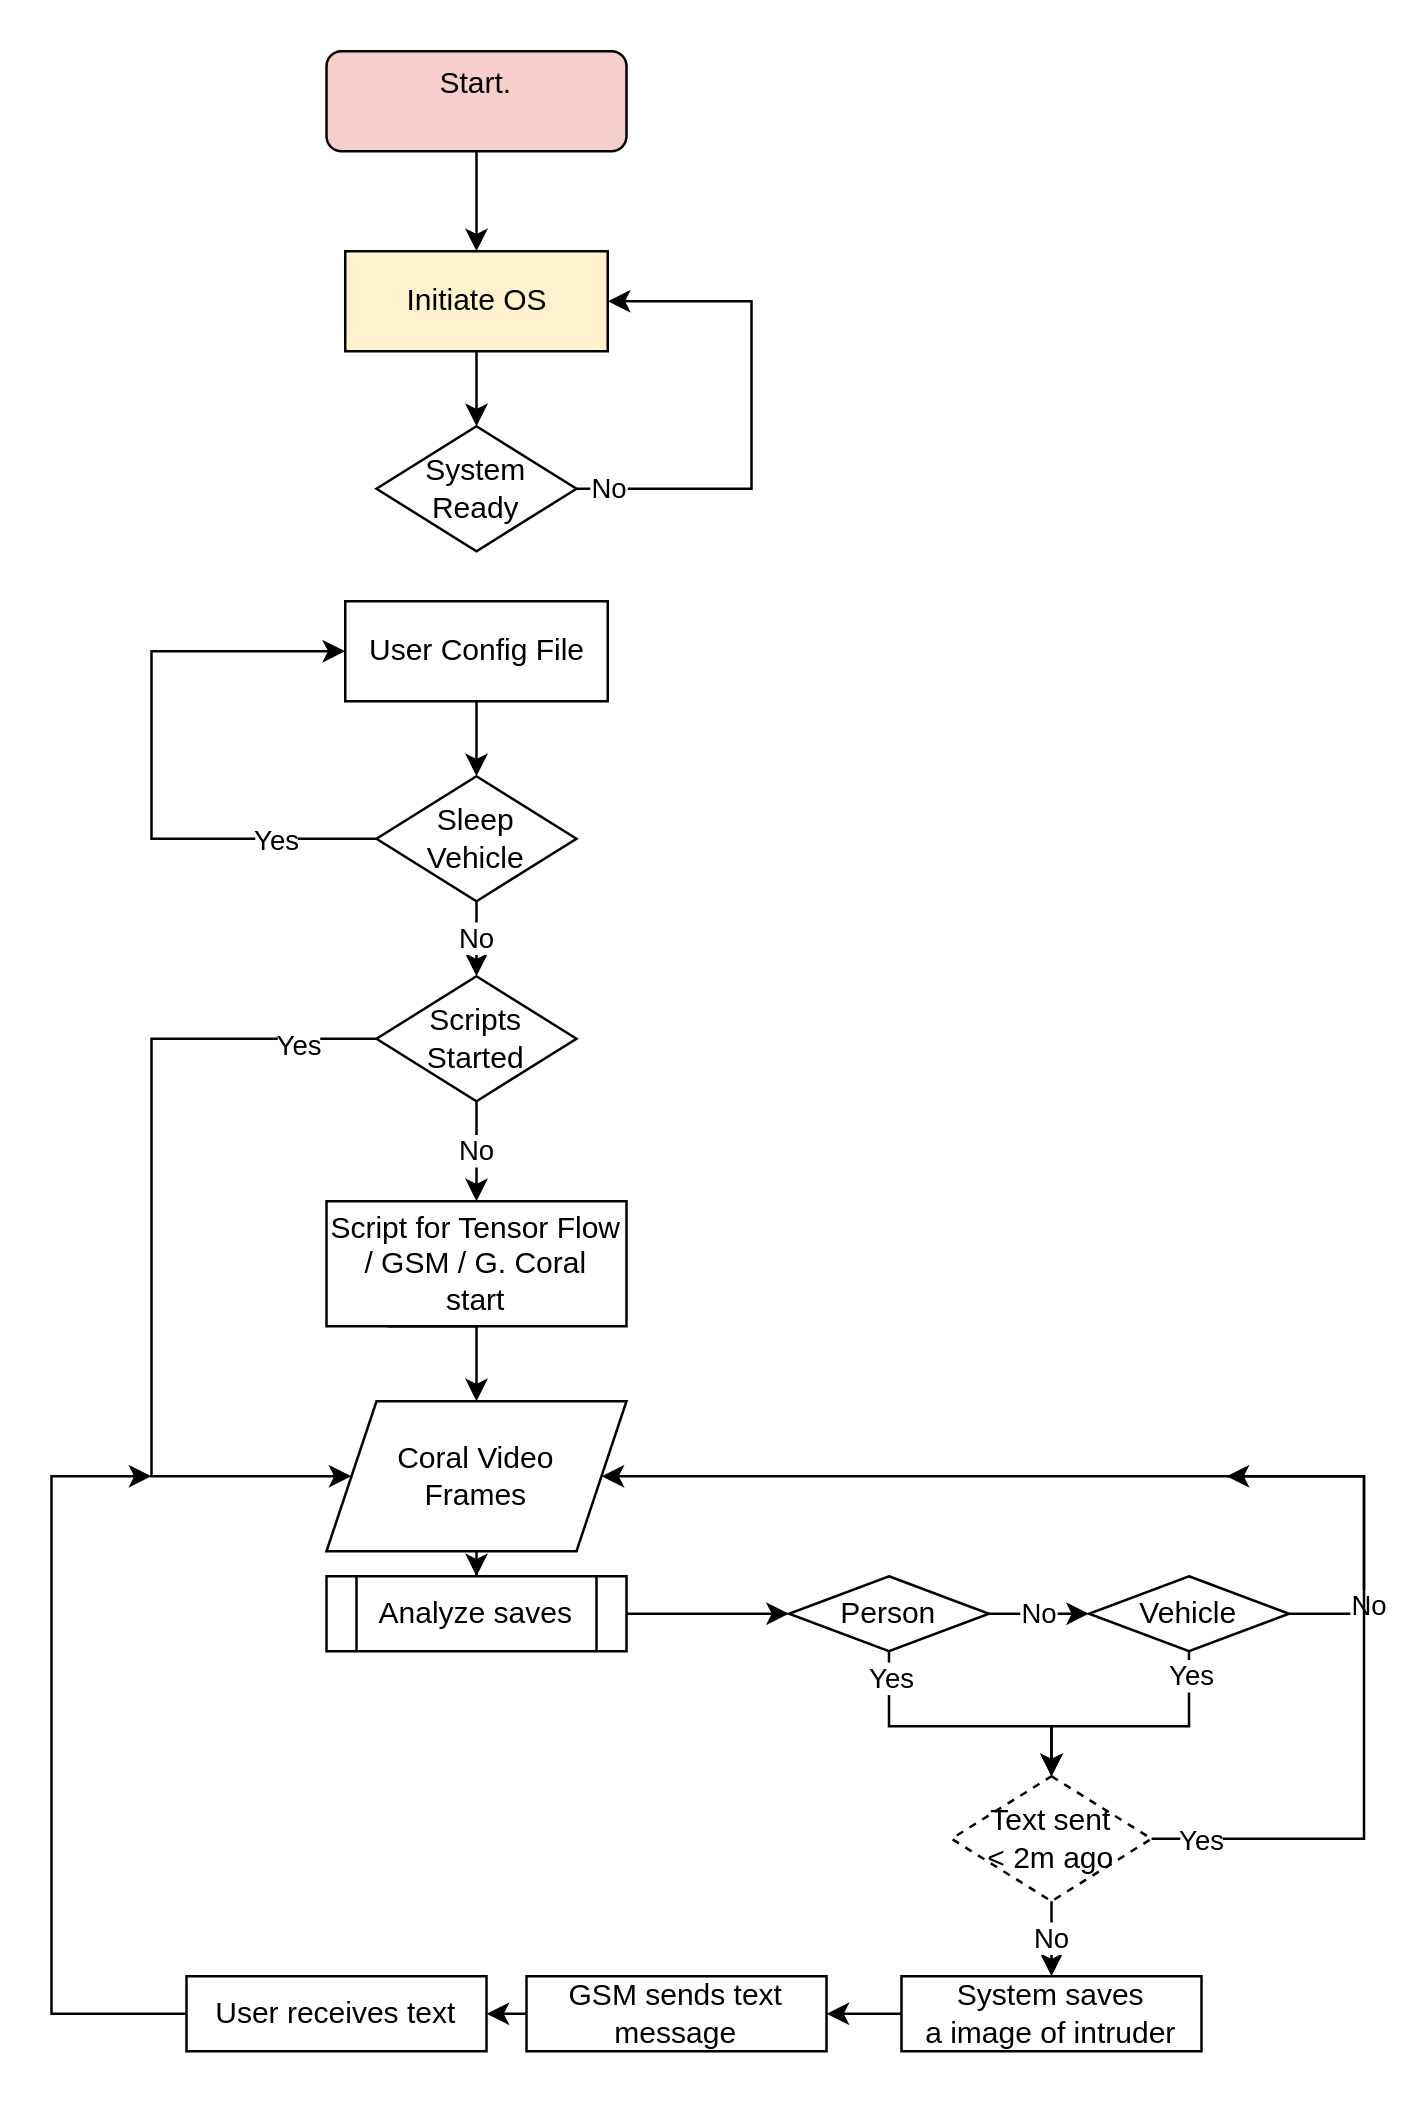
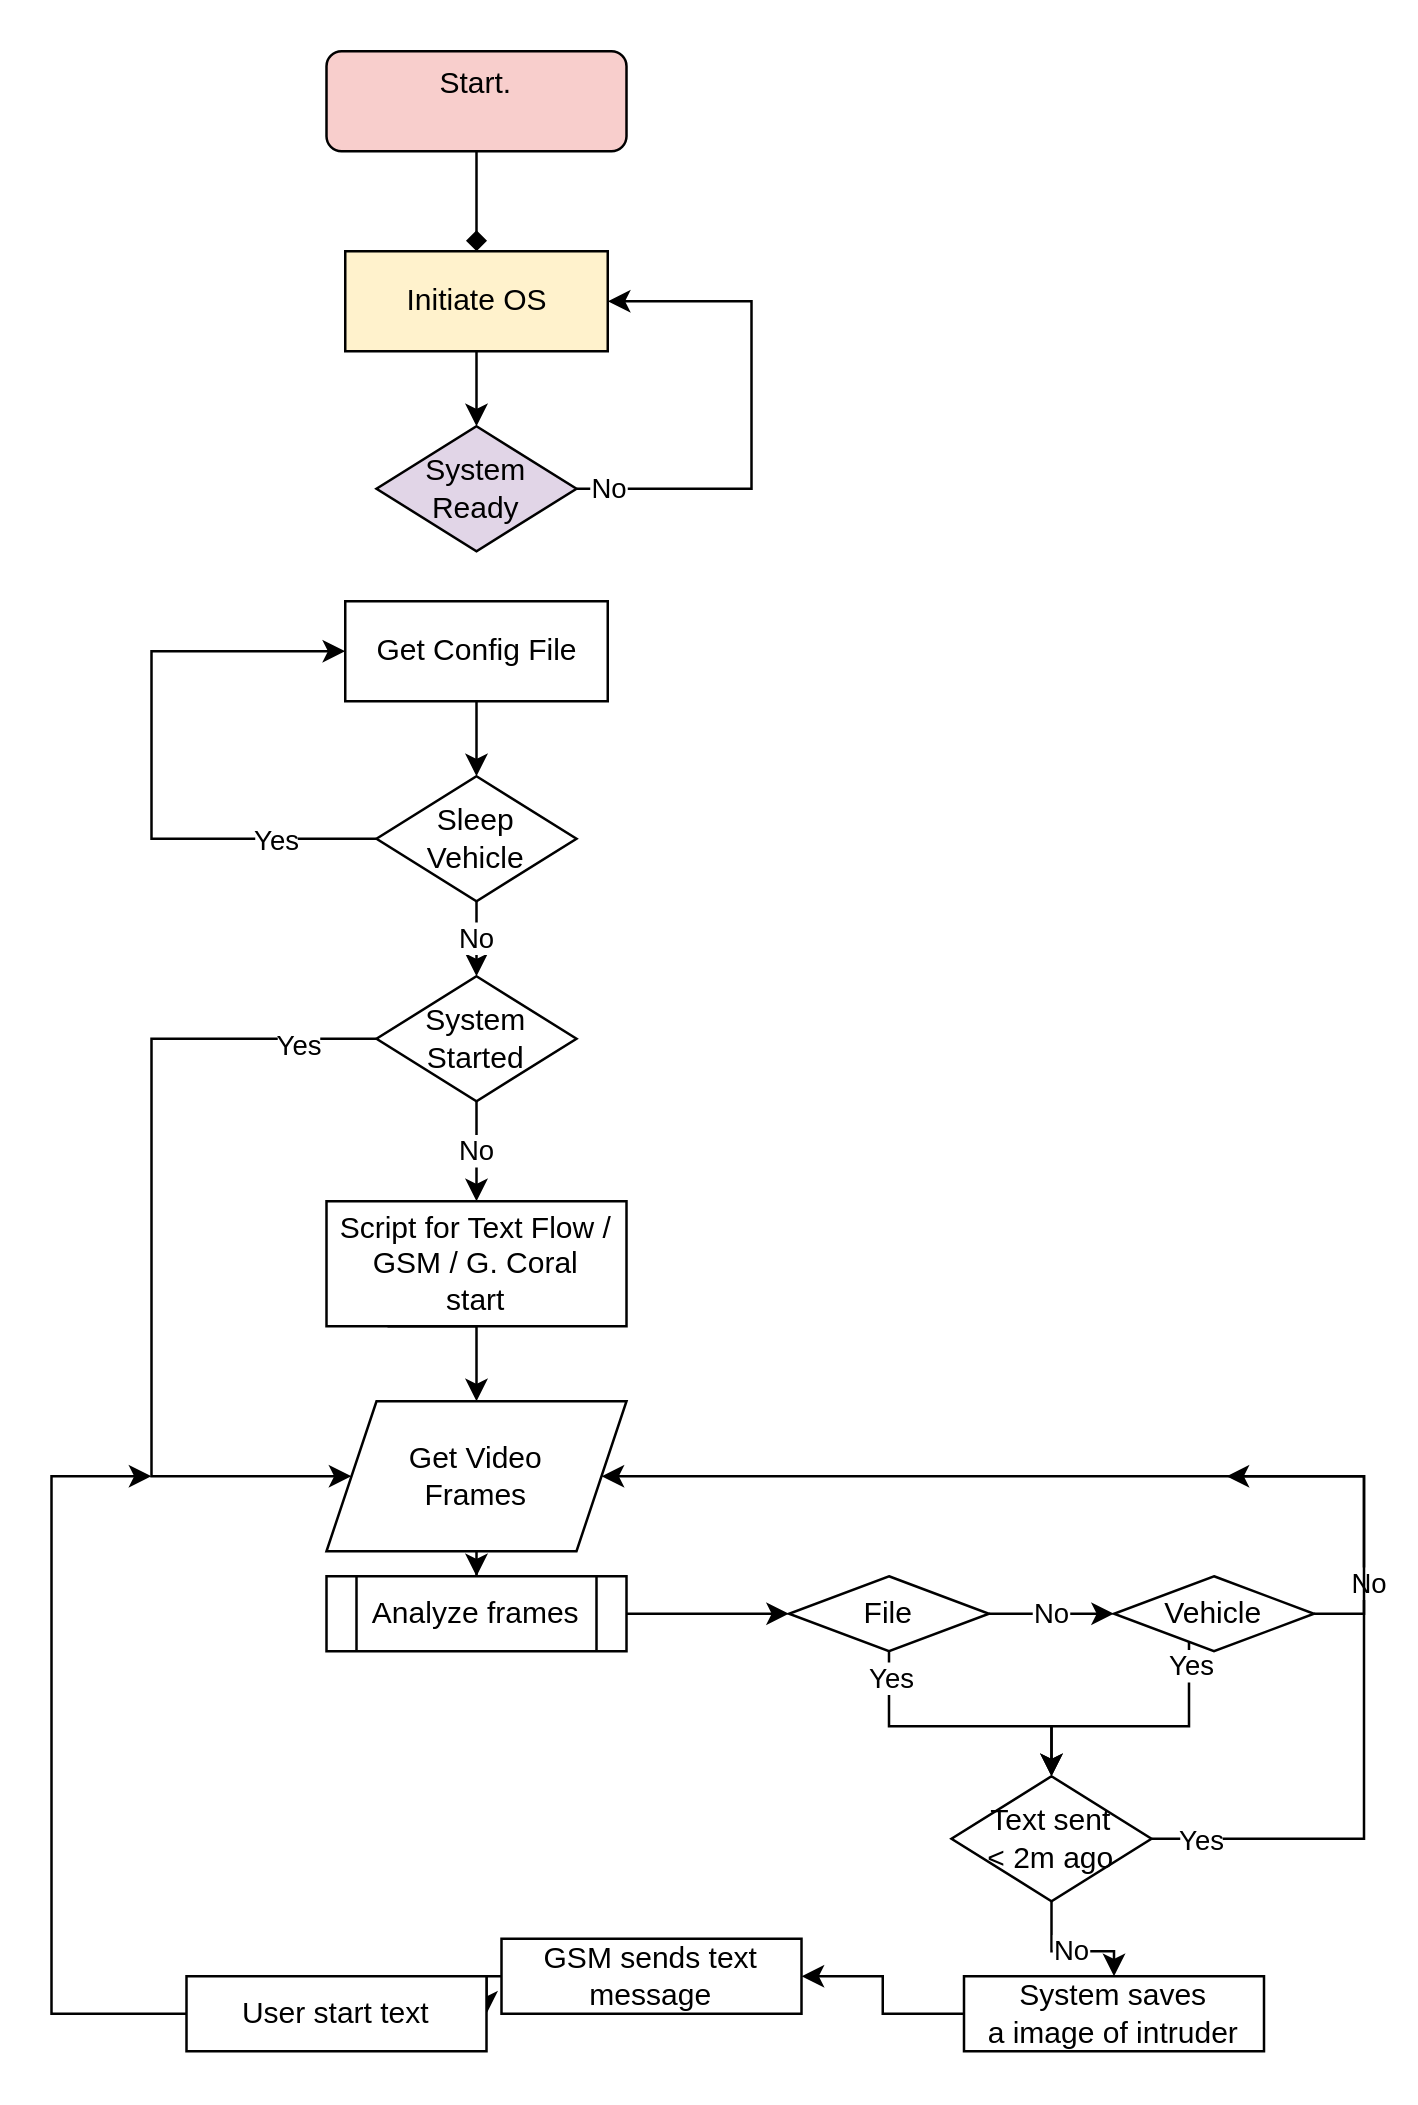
- <mxCell id="2" style="edgeStyle=orthogonalEdgeStyle;rounded=0;orthogonalLoop=1;jettySize=auto;html=1;exitX=0.5;exitY=1;exitDx=0;exitDy=0;entryX=0.5;entryY=0;entryDx=0;entryDy=0;" parent="1" source="3" target="5" edge="1"><mxGeometry relative="1" as="geometry" /></mxCell>
+ <mxCell id="2" style="edgeStyle=orthogonalEdgeStyle;rounded=0;orthogonalLoop=1;jettySize=auto;html=1;exitX=0.5;exitY=1;exitDx=0;exitDy=0;entryX=0.5;entryY=0;entryDx=0;entryDy=0;endArrow=diamond;" parent="1" source="3" target="5" edge="1"><mxGeometry relative="1" as="geometry" /></mxCell>
- <mxCell id="8" value="System Ready" style="rhombus;whiteSpace=wrap;html=1;rounded=0;" parent="1" vertex="1"><mxGeometry x="150" y="170" width="80" height="50" as="geometry" /></mxCell>
+ <mxCell id="8" value="System Ready" style="rhombus;whiteSpace=wrap;html=1;rounded=0;fillColor=#e1d5e7;" parent="1" vertex="1"><mxGeometry x="150" y="170" width="80" height="50" as="geometry" /></mxCell>
- <mxCell id="30" value="User Config File" style="rounded=0;whiteSpace=wrap;html=1;" parent="1" vertex="1"><mxGeometry x="137.5" y="240" width="105" height="40" as="geometry" /></mxCell>
+ <mxCell id="30" value="Get Config File" style="rounded=0;whiteSpace=wrap;html=1;" parent="1" vertex="1"><mxGeometry x="137.5" y="240" width="105" height="40" as="geometry" /></mxCell>
- <mxCell id="38" value="&lt;div&gt;Scripts&lt;/div&gt;&lt;div&gt;Started&lt;br&gt;&lt;/div&gt;" style="rhombus;whiteSpace=wrap;html=1;rounded=0;" parent="1" vertex="1"><mxGeometry x="150" y="390" width="80" height="50" as="geometry" /></mxCell>
+ <mxCell id="38" value="&lt;div&gt;System&lt;/div&gt;&lt;div&gt;Started&lt;br&gt;&lt;/div&gt;" style="rhombus;whiteSpace=wrap;html=1;rounded=0;" parent="1" vertex="1"><mxGeometry x="150" y="390" width="80" height="50" as="geometry" /></mxCell>
- <mxCell id="11" value="&lt;div&gt;Script for Tensor Flow / GSM / G. Coral&lt;/div&gt;start" style="rounded=0;whiteSpace=wrap;html=1;" parent="1" vertex="1"><mxGeometry x="130" y="480" width="120" height="50" as="geometry" /></mxCell>
+ <mxCell id="11" value="&lt;div&gt;Script for Text Flow / GSM / G. Coral&lt;/div&gt;start" style="rounded=0;whiteSpace=wrap;html=1;" parent="1" vertex="1"><mxGeometry x="130" y="480" width="120" height="50" as="geometry" /></mxCell>
- <mxCell id="13" value="&lt;div&gt;Coral Video&lt;/div&gt;&lt;div&gt;Frames&lt;/div&gt;" style="shape=parallelogram;perimeter=parallelogramPerimeter;whiteSpace=wrap;html=1;fixedSize=1;rounded=0;" parent="1" vertex="1"><mxGeometry x="130" y="560" width="120" height="60" as="geometry" /></mxCell>
+ <mxCell id="13" value="&lt;div&gt;Get Video&lt;/div&gt;&lt;div&gt;Frames&lt;/div&gt;" style="shape=parallelogram;perimeter=parallelogramPerimeter;whiteSpace=wrap;html=1;fixedSize=1;rounded=0;" parent="1" vertex="1"><mxGeometry x="130" y="560" width="120" height="60" as="geometry" /></mxCell>
- <mxCell id="15" value="Analyze saves" style="shape=process;whiteSpace=wrap;html=1;backgroundOutline=1;rounded=0;" parent="1" vertex="1"><mxGeometry x="130" y="630" width="120" height="30" as="geometry" /></mxCell>
+ <mxCell id="15" value="Analyze frames" style="shape=process;whiteSpace=wrap;html=1;backgroundOutline=1;rounded=0;" parent="1" vertex="1"><mxGeometry x="130" y="630" width="120" height="30" as="geometry" /></mxCell>
- <mxCell id="19" value="Person" style="rhombus;whiteSpace=wrap;html=1;rounded=0;" parent="1" vertex="1"><mxGeometry x="315" y="630" width="80" height="30" as="geometry" /></mxCell>
+ <mxCell id="19" value="File" style="rhombus;whiteSpace=wrap;html=1;rounded=0;" parent="1" vertex="1"><mxGeometry x="315" y="630" width="80" height="30" as="geometry" /></mxCell>
- <mxCell id="24" value="&lt;div&gt;Vehicle&lt;/div&gt;" style="rhombus;whiteSpace=wrap;html=1;rounded=0;" parent="1" vertex="1"><mxGeometry x="435" y="630" width="80" height="30" as="geometry" /></mxCell>
+ <mxCell id="24" value="&lt;div&gt;Vehicle&lt;/div&gt;" style="rhombus;whiteSpace=wrap;html=1;rounded=0;" parent="1" vertex="1"><mxGeometry x="445" y="630" width="80" height="30" as="geometry" /></mxCell>
- <mxCell id="28" value="&lt;div&gt;Text sent &lt;br&gt;&lt;/div&gt;&lt;div&gt;&amp;lt; 2m ago&lt;br&gt;&lt;/div&gt;" style="rhombus;whiteSpace=wrap;html=1;dashed=1;" parent="1" vertex="1"><mxGeometry x="380" y="710" width="80" height="50" as="geometry" /></mxCell>
+ <mxCell id="28" value="&lt;div&gt;Text sent &lt;br&gt;&lt;/div&gt;&lt;div&gt;&amp;lt; 2m ago&lt;br&gt;&lt;/div&gt;" style="rhombus;whiteSpace=wrap;html=1;" parent="1" vertex="1"><mxGeometry x="380" y="710" width="80" height="50" as="geometry" /></mxCell>
- <mxCell id="44" value="&lt;div&gt;User receives text&lt;br&gt;&lt;/div&gt;" style="whiteSpace=wrap;html=1;" parent="1" vertex="1"><mxGeometry x="74" y="790" width="120" height="30" as="geometry" /></mxCell>
+ <mxCell id="44" value="&lt;div&gt;User start text&lt;br&gt;&lt;/div&gt;" style="whiteSpace=wrap;html=1;" parent="1" vertex="1"><mxGeometry x="74" y="790" width="120" height="30" as="geometry" /></mxCell>
- <mxCell id="42" value="&lt;div&gt;GSM sends text message&lt;/div&gt;" style="whiteSpace=wrap;html=1;" parent="1" vertex="1"><mxGeometry x="210" y="790" width="120" height="30" as="geometry" /></mxCell>
+ <mxCell id="42" value="&lt;div&gt;GSM sends text message&lt;/div&gt;" style="whiteSpace=wrap;html=1;" parent="1" vertex="1"><mxGeometry x="200" y="775" width="120" height="30" as="geometry" /></mxCell>
- <mxCell id="40" value="&lt;div&gt;System saves &lt;br&gt;&lt;/div&gt;&lt;div&gt;a image of intruder&lt;br&gt;&lt;/div&gt;" style="whiteSpace=wrap;html=1;" parent="1" vertex="1"><mxGeometry x="360" y="790" width="120" height="30" as="geometry" /></mxCell>
+ <mxCell id="40" value="&lt;div&gt;System saves &lt;br&gt;&lt;/div&gt;&lt;div&gt;a image of intruder&lt;br&gt;&lt;/div&gt;" style="whiteSpace=wrap;html=1;" parent="1" vertex="1"><mxGeometry x="385" y="790" width="120" height="30" as="geometry" /></mxCell>
